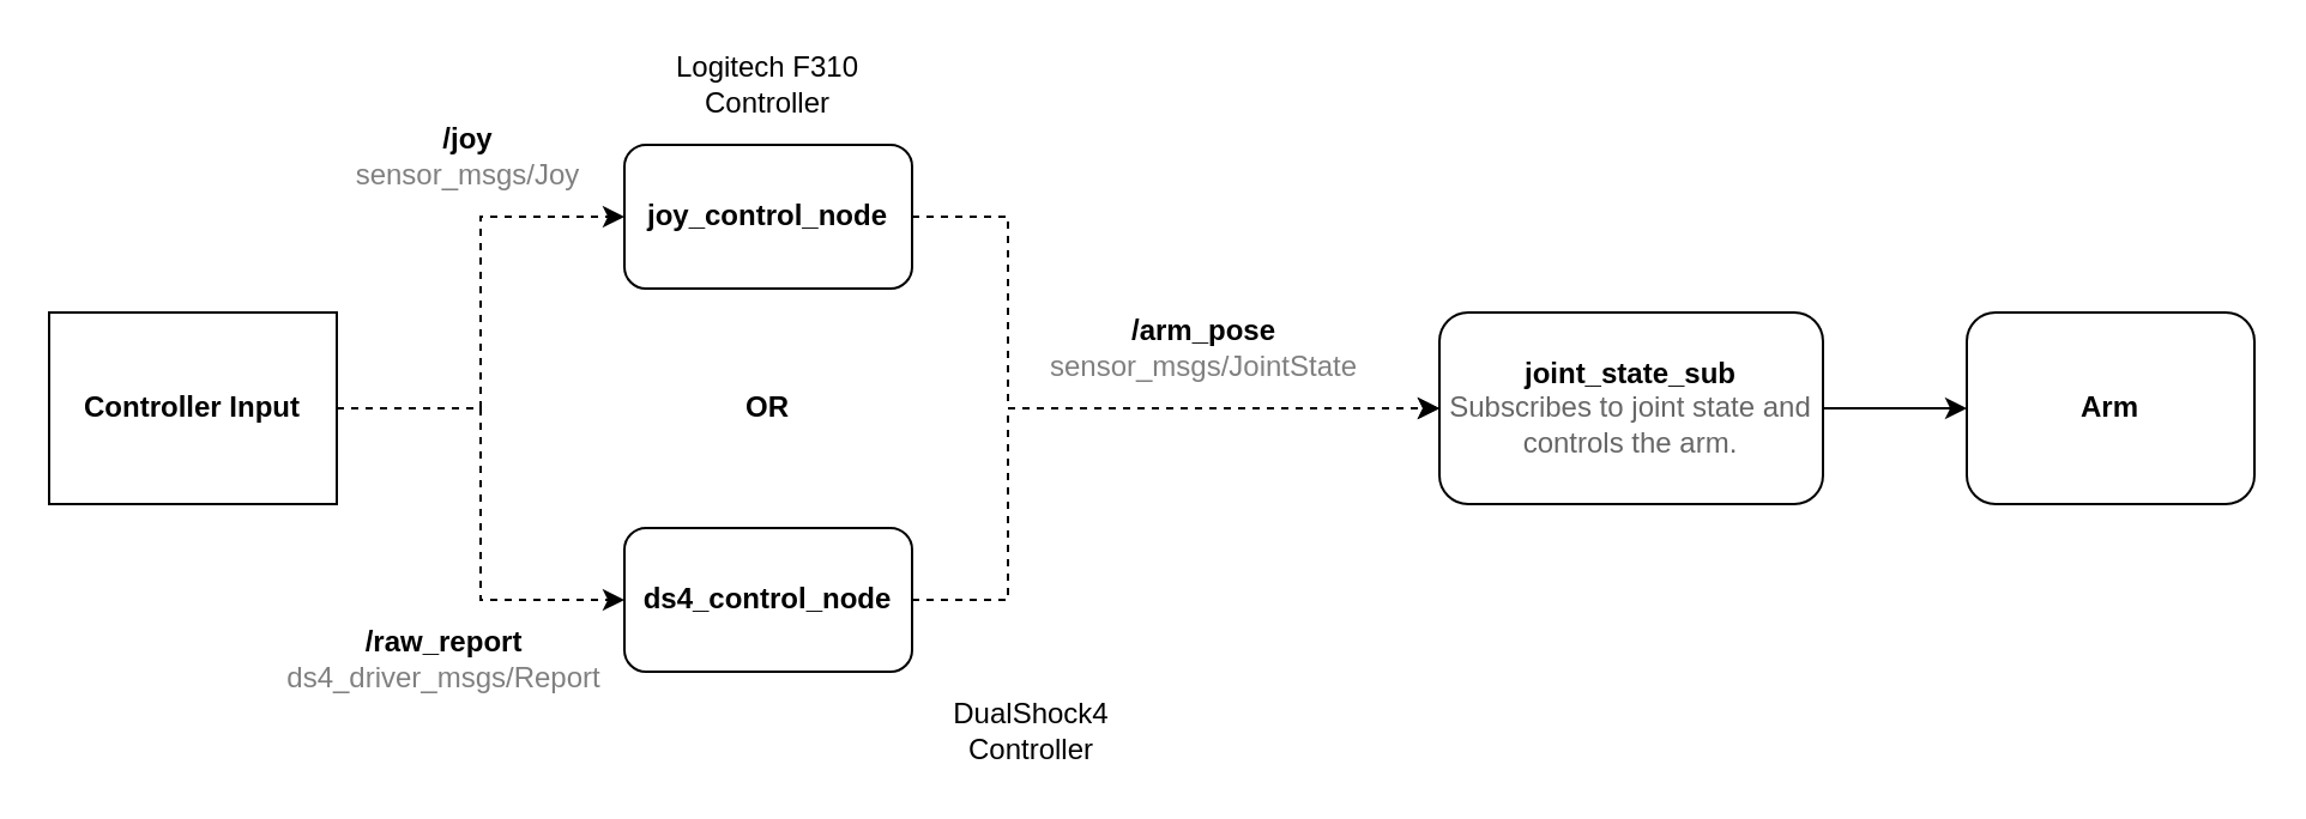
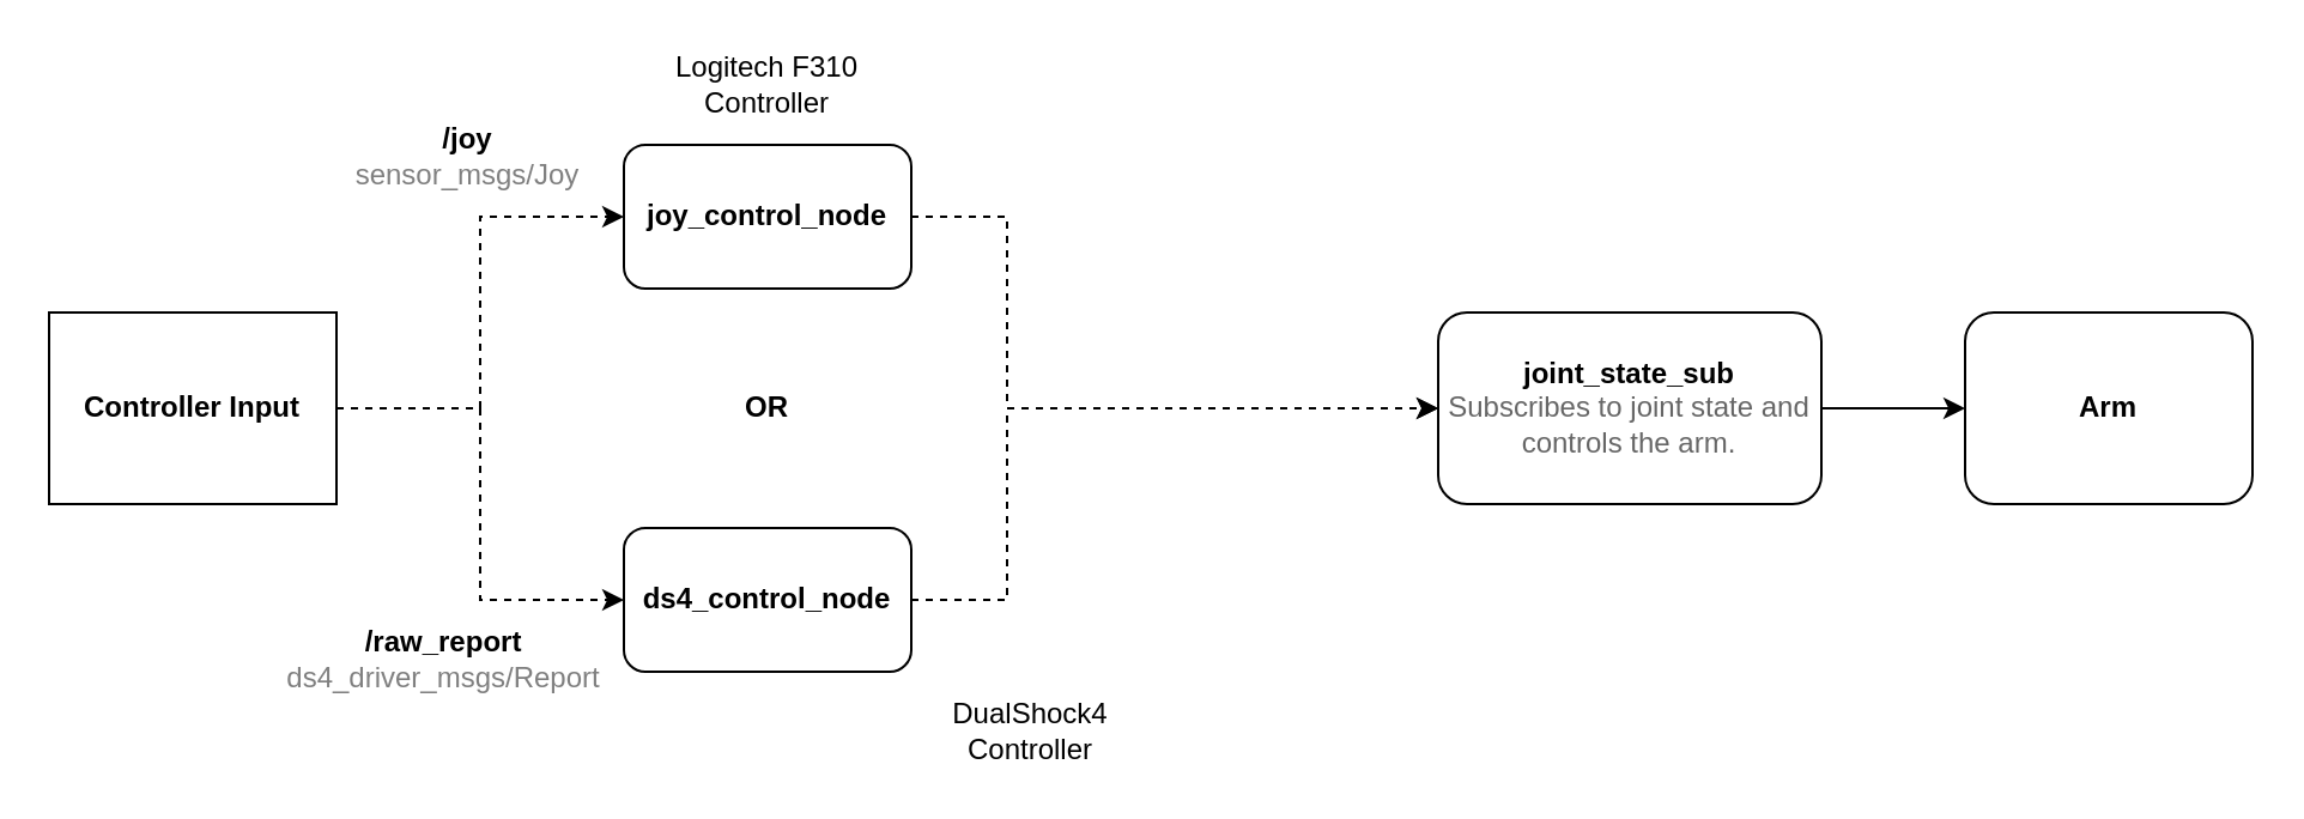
- <mxCell id="16" value="&lt;b&gt;/arm_pose&lt;/b&gt;&lt;div&gt;&lt;font color=&quot;#808080&quot;&gt;sensor_msgs/JointState&lt;/font&gt;&lt;/div&gt;" style="text;html=1;align=center;verticalAlign=middle;whiteSpace=wrap;rounded=0;" vertex="1" parent="1"><mxGeometry x="437" y="130" width="130" height="30" as="geometry" /></mxCell>
